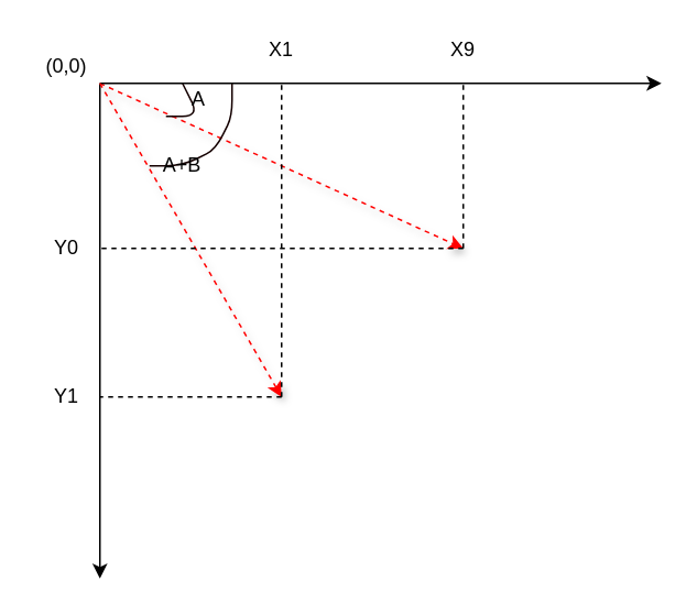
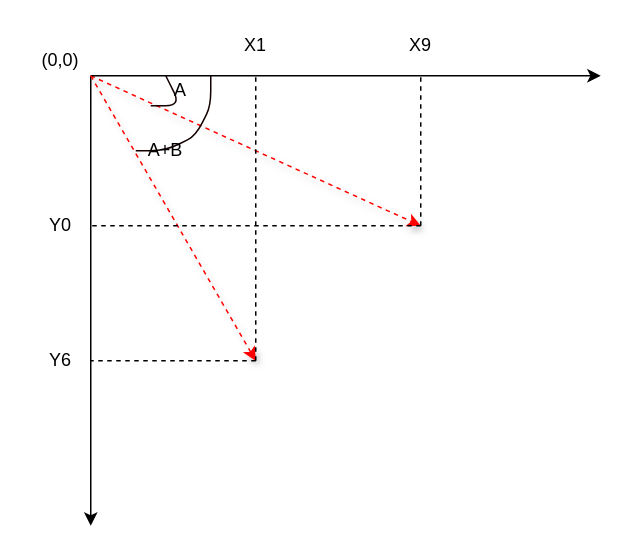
- <mxCell id="12" value="Y1" style="text;html=1;strokeColor=none;fillColor=none;align=center;verticalAlign=middle;whiteSpace=wrap;rounded=0;" vertex="1" parent="1"><mxGeometry x="20" y="230" width="40" height="20" as="geometry" /></mxCell>
+ <mxCell id="12" value="Y6" style="text;html=1;strokeColor=none;fillColor=none;align=center;verticalAlign=middle;whiteSpace=wrap;rounded=0;" vertex="1" parent="1"><mxGeometry x="20" y="230" width="40" height="20" as="geometry" /></mxCell>
